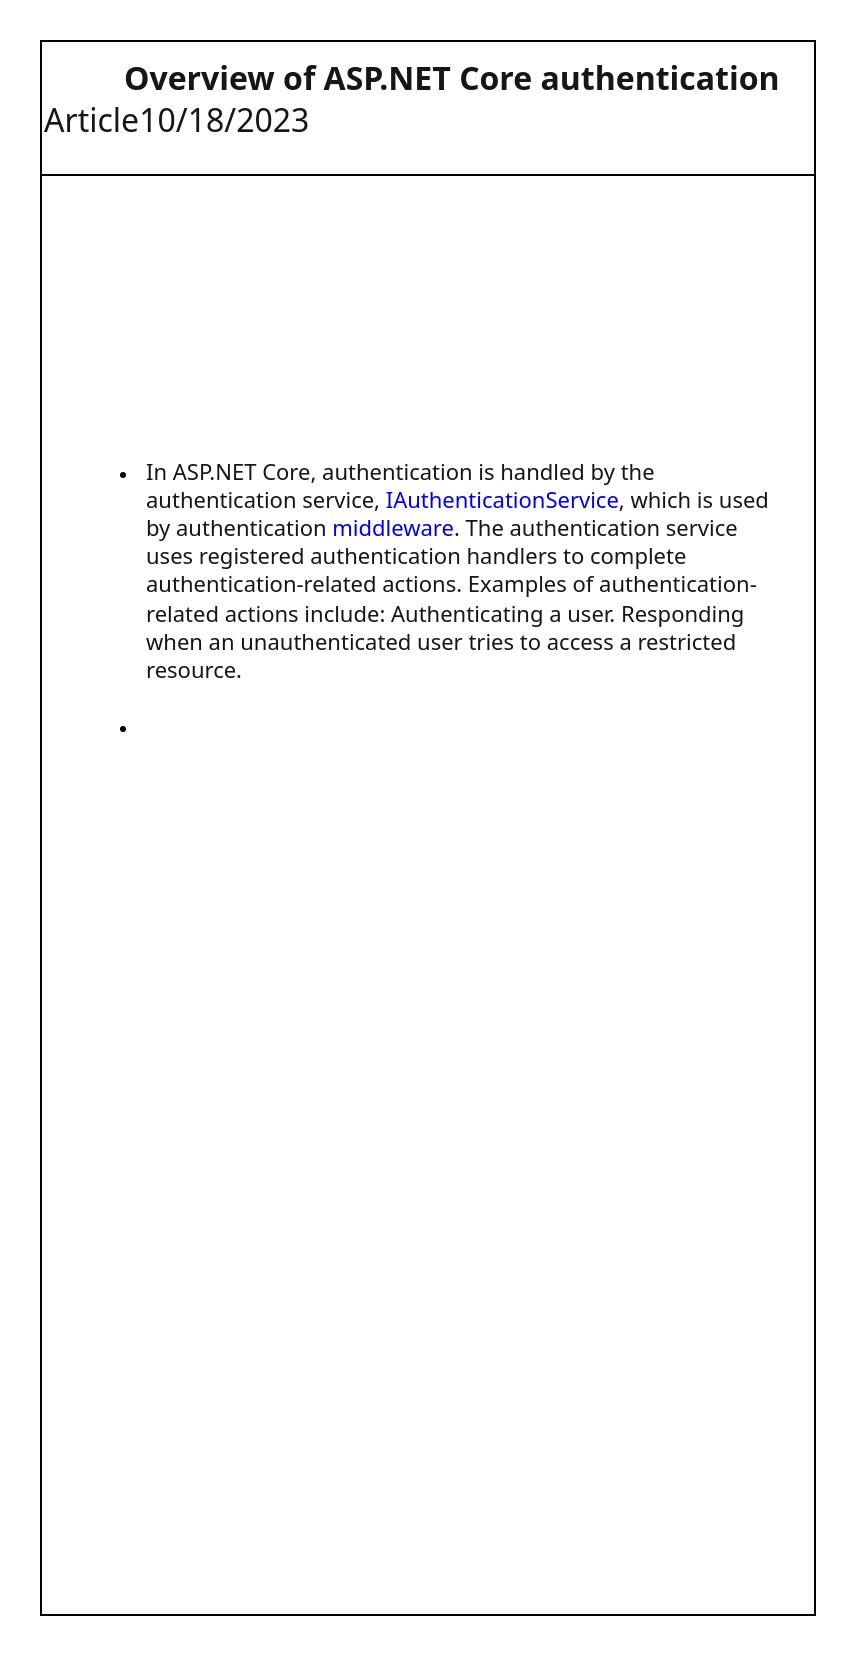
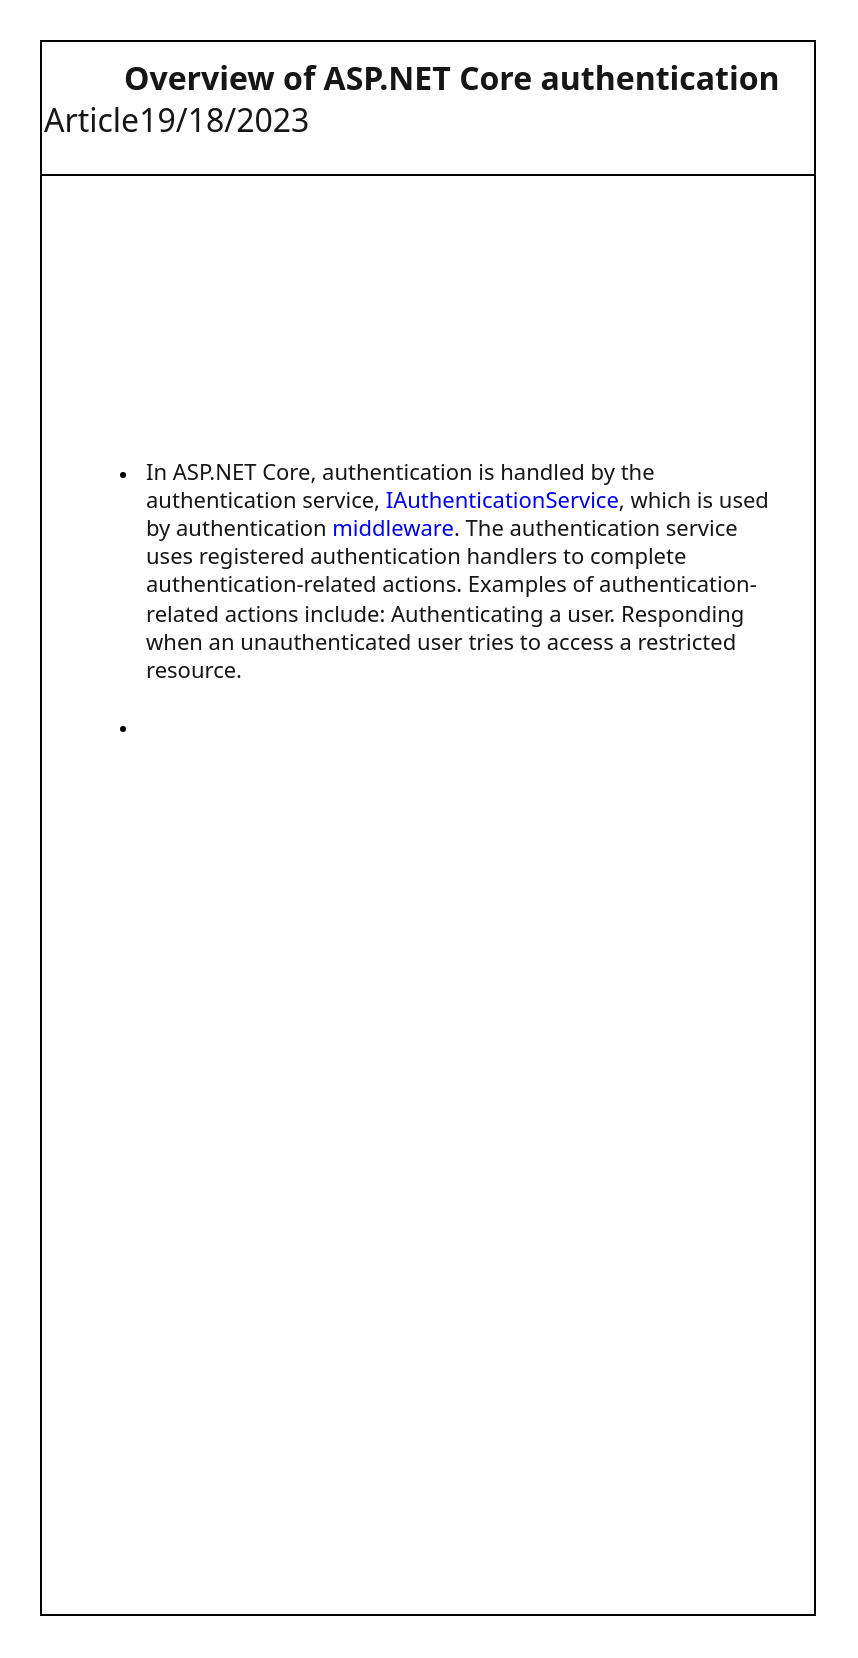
- <mxCell id="2" value="&lt;p style=&quot;line-height: 80%;&quot;&gt;&lt;/p&gt;&lt;blockquote style=&quot;margin: 0 0 0 40px; border: none; padding: 0px;&quot;&gt;&lt;h1 style=&quot;text-align: justify; box-sizing: inherit; outline-color: inherit; margin: -10px 0px 0px; padding: 0px; overflow-wrap: break-word; word-break: break-word; line-height: 1.3; color: rgb(22, 22, 22); font-family: &amp;quot;Segoe UI&amp;quot;, SegoeUI, &amp;quot;Helvetica Neue&amp;quot;, Helvetica, Arial, sans-serif; font-size: 16px;&quot; id=&quot;overview-of-aspnet-core-authentication&quot;&gt;&lt;font style=&quot;font-size: 16px;&quot;&gt;Overview of ASP.NET Core authentication&lt;/font&gt;&lt;/h1&gt;&lt;/blockquote&gt;&lt;div style=&quot;box-sizing: inherit; outline-color: inherit; color: rgb(22, 22, 22); font-family: &amp;quot;Segoe UI&amp;quot;, SegoeUI, &amp;quot;Helvetica Neue&amp;quot;, Helvetica, Arial, sans-serif; font-weight: 400; display: flex !important; justify-content: space-between !important; align-items: center !important; flex-wrap: wrap !important; font-size: 16px;&quot; class=&quot;display-flex justify-content-space-between align-items-center flex-wrap-wrap page-metadata-container&quot;&gt;&lt;div style=&quot;box-sizing: inherit; outline-color: inherit; margin-inline-end: 0.5rem !important;&quot; class=&quot;margin-right-xxs&quot;&gt;&lt;ul style=&quot;box-sizing: inherit; outline-color: inherit; list-style: none; color: var(--theme-text-subtle); display: flex; flex-wrap: wrap; margin: 0px !important; padding: 0.125rem 0px 0px !important;&quot; dir=&quot;ltr&quot; lang=&quot;en-us&quot; data-bi-name=&quot;page info&quot; class=&quot;metadata page-metadata&quot;&gt;&lt;li style=&quot;box-sizing: inherit; outline-color: inherit; margin: 0px; padding: 0px; outline-style: initial; outline-width: 0px; list-style: none; flex-basis: auto; align-items: center; display: flex;&quot;&gt;&lt;font style=&quot;text-align: justify; font-size: 16px;&quot;&gt;&lt;font style=&quot;font-size: 16px;&quot;&gt;Article&lt;/font&gt;&lt;/font&gt;&lt;/li&gt;&lt;li style=&quot;box-sizing: inherit; outline-color: inherit; margin: 0px; padding: 0px; outline-style: initial; outline-width: 0px; list-style: none; flex-basis: auto; align-items: center; display: flex;&quot; class=&quot;visibility-hidden-visual-diff&quot;&gt;&lt;time style=&quot;box-sizing: inherit; outline-color: inherit;&quot; data-article-date-source=&quot;calculated&quot; datetime=&quot;2023-10-18T18:45:00.000Z&quot; aria-label=&quot;Article review date&quot; data-article-date=&quot;&quot; class=&quot;&quot;&gt;&lt;font style=&quot;font-size: 16px;&quot;&gt;10/18/2023&lt;/font&gt;&lt;/time&gt;&lt;/li&gt;&lt;/ul&gt;&lt;/div&gt;&lt;/div&gt;&lt;p&gt;&lt;/p&gt;" style="swimlane;whiteSpace=wrap;html=1;align=left;startSize=67;" vertex="1" parent="1"><mxGeometry x="20" y="20" width="387" height="787" as="geometry" /></mxCell>
+ <mxCell id="2" value="&lt;p style=&quot;line-height: 80%;&quot;&gt;&lt;/p&gt;&lt;blockquote style=&quot;margin: 0 0 0 40px; border: none; padding: 0px;&quot;&gt;&lt;h1 style=&quot;text-align: justify; box-sizing: inherit; outline-color: inherit; margin: -10px 0px 0px; padding: 0px; overflow-wrap: break-word; word-break: break-word; line-height: 1.3; color: rgb(22, 22, 22); font-family: &amp;quot;Segoe UI&amp;quot;, SegoeUI, &amp;quot;Helvetica Neue&amp;quot;, Helvetica, Arial, sans-serif; font-size: 16px;&quot; id=&quot;overview-of-aspnet-core-authentication&quot;&gt;&lt;font style=&quot;font-size: 16px;&quot;&gt;Overview of ASP.NET Core authentication&lt;/font&gt;&lt;/h1&gt;&lt;/blockquote&gt;&lt;div style=&quot;box-sizing: inherit; outline-color: inherit; color: rgb(22, 22, 22); font-family: &amp;quot;Segoe UI&amp;quot;, SegoeUI, &amp;quot;Helvetica Neue&amp;quot;, Helvetica, Arial, sans-serif; font-weight: 400; display: flex !important; justify-content: space-between !important; align-items: center !important; flex-wrap: wrap !important; font-size: 16px;&quot; class=&quot;display-flex justify-content-space-between align-items-center flex-wrap-wrap page-metadata-container&quot;&gt;&lt;div style=&quot;box-sizing: inherit; outline-color: inherit; margin-inline-end: 0.5rem !important;&quot; class=&quot;margin-right-xxs&quot;&gt;&lt;ul style=&quot;box-sizing: inherit; outline-color: inherit; list-style: none; color: var(--theme-text-subtle); display: flex; flex-wrap: wrap; margin: 0px !important; padding: 0.125rem 0px 0px !important;&quot; dir=&quot;ltr&quot; lang=&quot;en-us&quot; data-bi-name=&quot;page info&quot; class=&quot;metadata page-metadata&quot;&gt;&lt;li style=&quot;box-sizing: inherit; outline-color: inherit; margin: 0px; padding: 0px; outline-style: initial; outline-width: 0px; list-style: none; flex-basis: auto; align-items: center; display: flex;&quot;&gt;&lt;font style=&quot;text-align: justify; font-size: 16px;&quot;&gt;&lt;font style=&quot;font-size: 16px;&quot;&gt;Article&lt;/font&gt;&lt;/font&gt;&lt;/li&gt;&lt;li style=&quot;box-sizing: inherit; outline-color: inherit; margin: 0px; padding: 0px; outline-style: initial; outline-width: 0px; list-style: none; flex-basis: auto; align-items: center; display: flex;&quot; class=&quot;visibility-hidden-visual-diff&quot;&gt;&lt;time style=&quot;box-sizing: inherit; outline-color: inherit;&quot; data-article-date-source=&quot;calculated&quot; datetime=&quot;2023-10-18T18:45:00.000Z&quot; aria-label=&quot;Article review date&quot; data-article-date=&quot;&quot; class=&quot;&quot;&gt;&lt;font style=&quot;font-size: 16px;&quot;&gt;19/18/2023&lt;/font&gt;&lt;/time&gt;&lt;/li&gt;&lt;/ul&gt;&lt;/div&gt;&lt;/div&gt;&lt;p&gt;&lt;/p&gt;" style="swimlane;whiteSpace=wrap;html=1;align=left;startSize=67;" vertex="1" parent="1"><mxGeometry x="20" y="20" width="387" height="787" as="geometry" /></mxCell>
